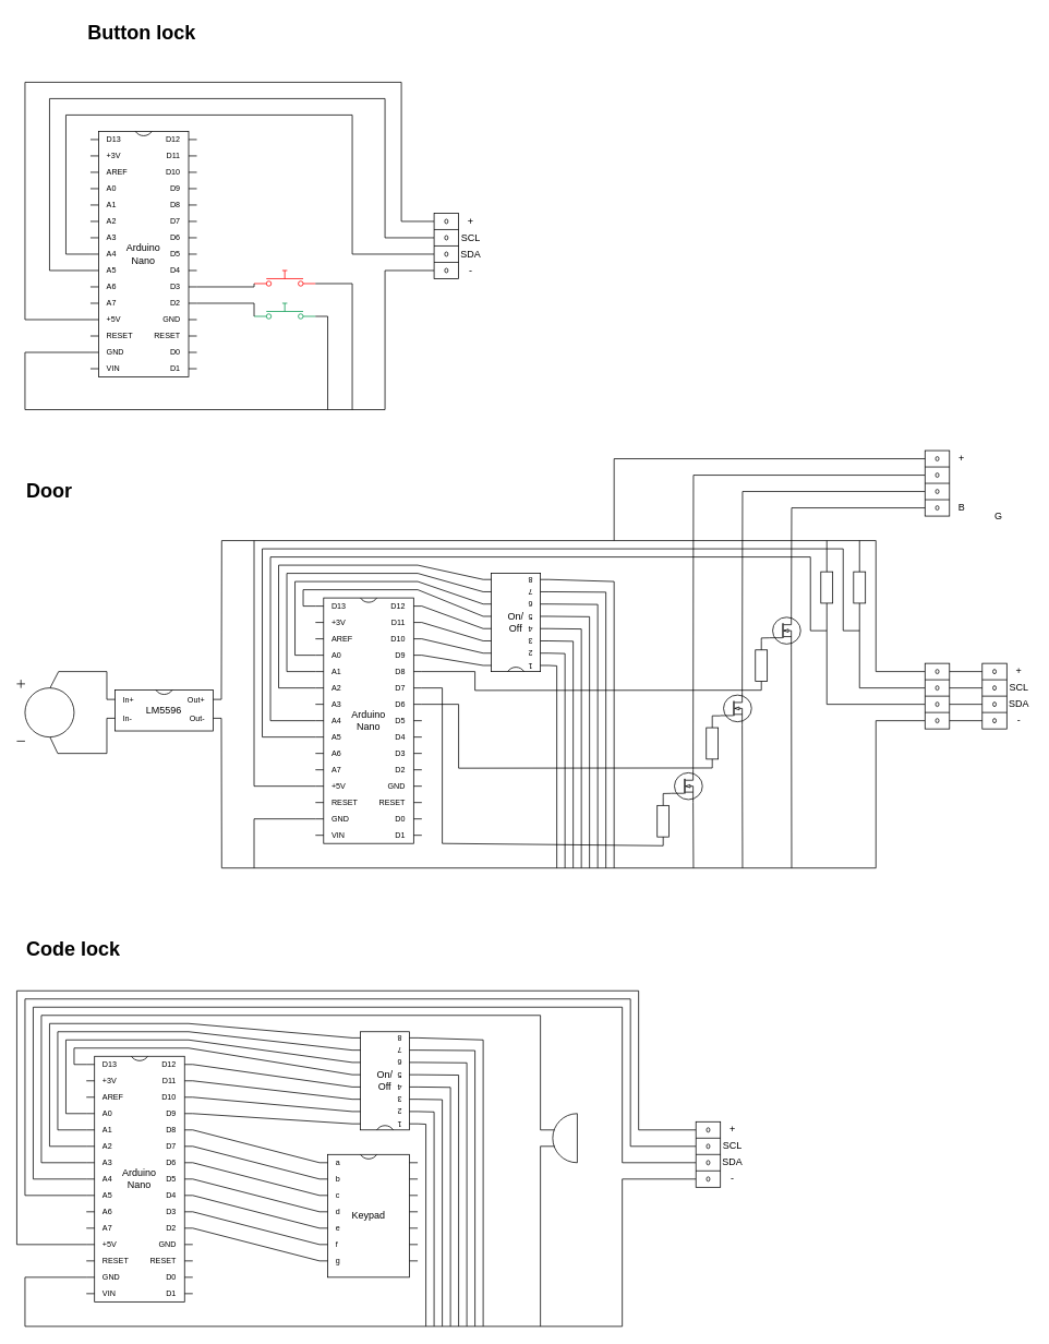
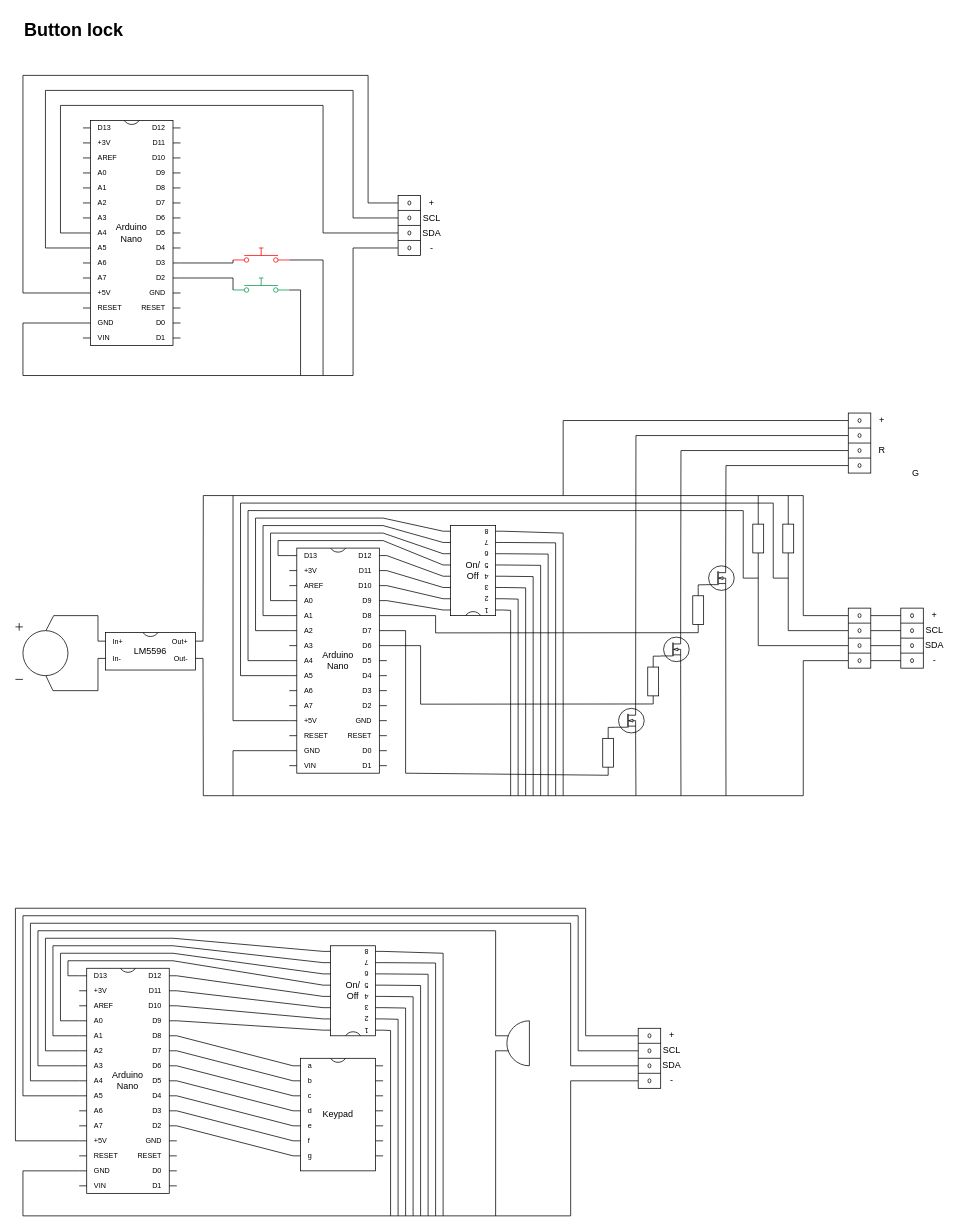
- <mxCell id="2" value="Button lock" style="text;strokeColor=none;fillColor=none;html=1;fontSize=24;fontStyle=1;verticalAlign=middle;align=left;" parent="1" vertex="1"><mxGeometry x="105" y="20" width="240" height="40" as="geometry" /></mxCell>
+ <mxCell id="2" value="Button lock" style="text;strokeColor=none;fillColor=none;html=1;fontSize=24;fontStyle=1;verticalAlign=middle;align=left;" parent="1" vertex="1"><mxGeometry x="30" y="20" width="240" height="40" as="geometry" /></mxCell>
- <mxCell id="17" value="Door" style="text;strokeColor=none;fillColor=none;html=1;fontSize=24;fontStyle=1;verticalAlign=middle;align=left;" parent="1" vertex="1"><mxGeometry x="30" y="580" width="240" height="40" as="geometry" /></mxCell>
+ <mxCell id="119" value="R" style="text;html=1;align=center;verticalAlign=middle;whiteSpace=wrap;rounded=0;" parent="1" vertex="1"><mxGeometry x="1160" y="590" width="30" height="20" as="geometry" /></mxCell>
- <mxCell id="120" value="B" style="text;html=1;align=center;verticalAlign=middle;whiteSpace=wrap;rounded=0;" parent="1" vertex="1"><mxGeometry x="1160" y="610" width="30" height="20" as="geometry" /></mxCell>
- <mxCell id="77" value="Code lock" style="text;strokeColor=none;fillColor=none;html=1;fontSize=24;fontStyle=1;verticalAlign=middle;align=left;" parent="1" vertex="1"><mxGeometry x="30" y="1140" width="240" height="40" as="geometry" /></mxCell>
